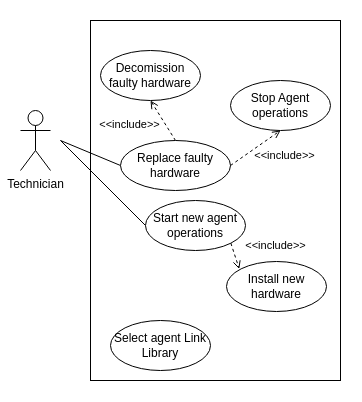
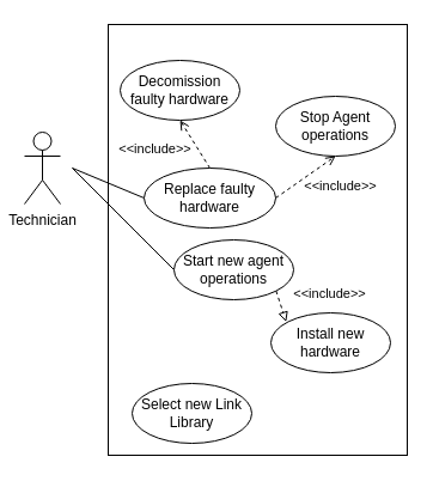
- <mxCell id="13" value="" style="endArrow=open;html=1;rounded=0;dashed=1;endFill=0;entryX=0.128;entryY=0.151;entryDx=0;entryDy=0;exitX=1;exitY=1;exitDx=0;exitDy=0;entryPerimeter=0;" edge="1" parent="1" source="12" target="8"><mxGeometry width="50" height="50" relative="1" as="geometry"><mxPoint x="240" y="188" as="sourcePoint" /><mxPoint x="220" y="170" as="targetPoint" /></mxGeometry></mxCell>
+ <mxCell id="13" value="" style="endArrow=block;html=1;rounded=0;dashed=1;endFill=0;entryX=0.128;entryY=0.151;entryDx=0;entryDy=0;exitX=1;exitY=1;exitDx=0;exitDy=0;entryPerimeter=0;" edge="1" parent="1" source="12" target="8"><mxGeometry width="50" height="50" relative="1" as="geometry"><mxPoint x="240" y="188" as="sourcePoint" /><mxPoint x="220" y="170" as="targetPoint" /></mxGeometry></mxCell>
- <mxCell id="11" value="Select agent Link Library" style="ellipse;whiteSpace=wrap;html=1;" parent="1" vertex="1"><mxGeometry x="110" y="320" width="100" height="50" as="geometry" /></mxCell>
+ <mxCell id="11" value="Select new Link Library" style="ellipse;whiteSpace=wrap;html=1;" parent="1" vertex="1"><mxGeometry x="110" y="320" width="100" height="50" as="geometry" /></mxCell>
